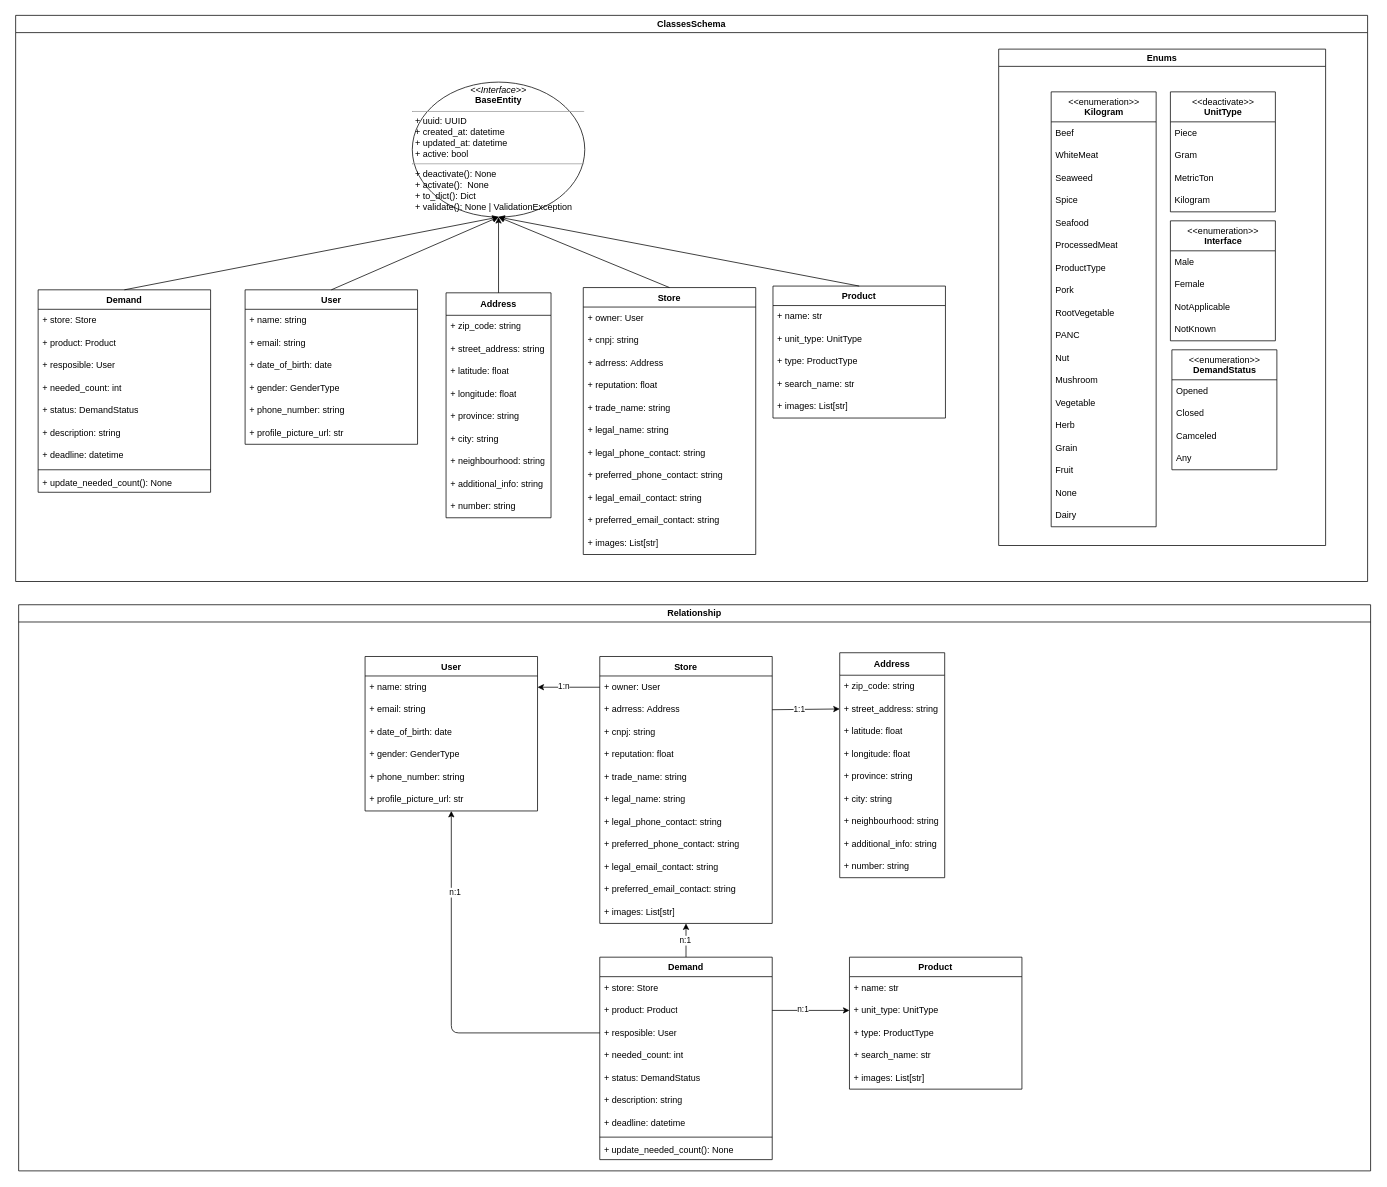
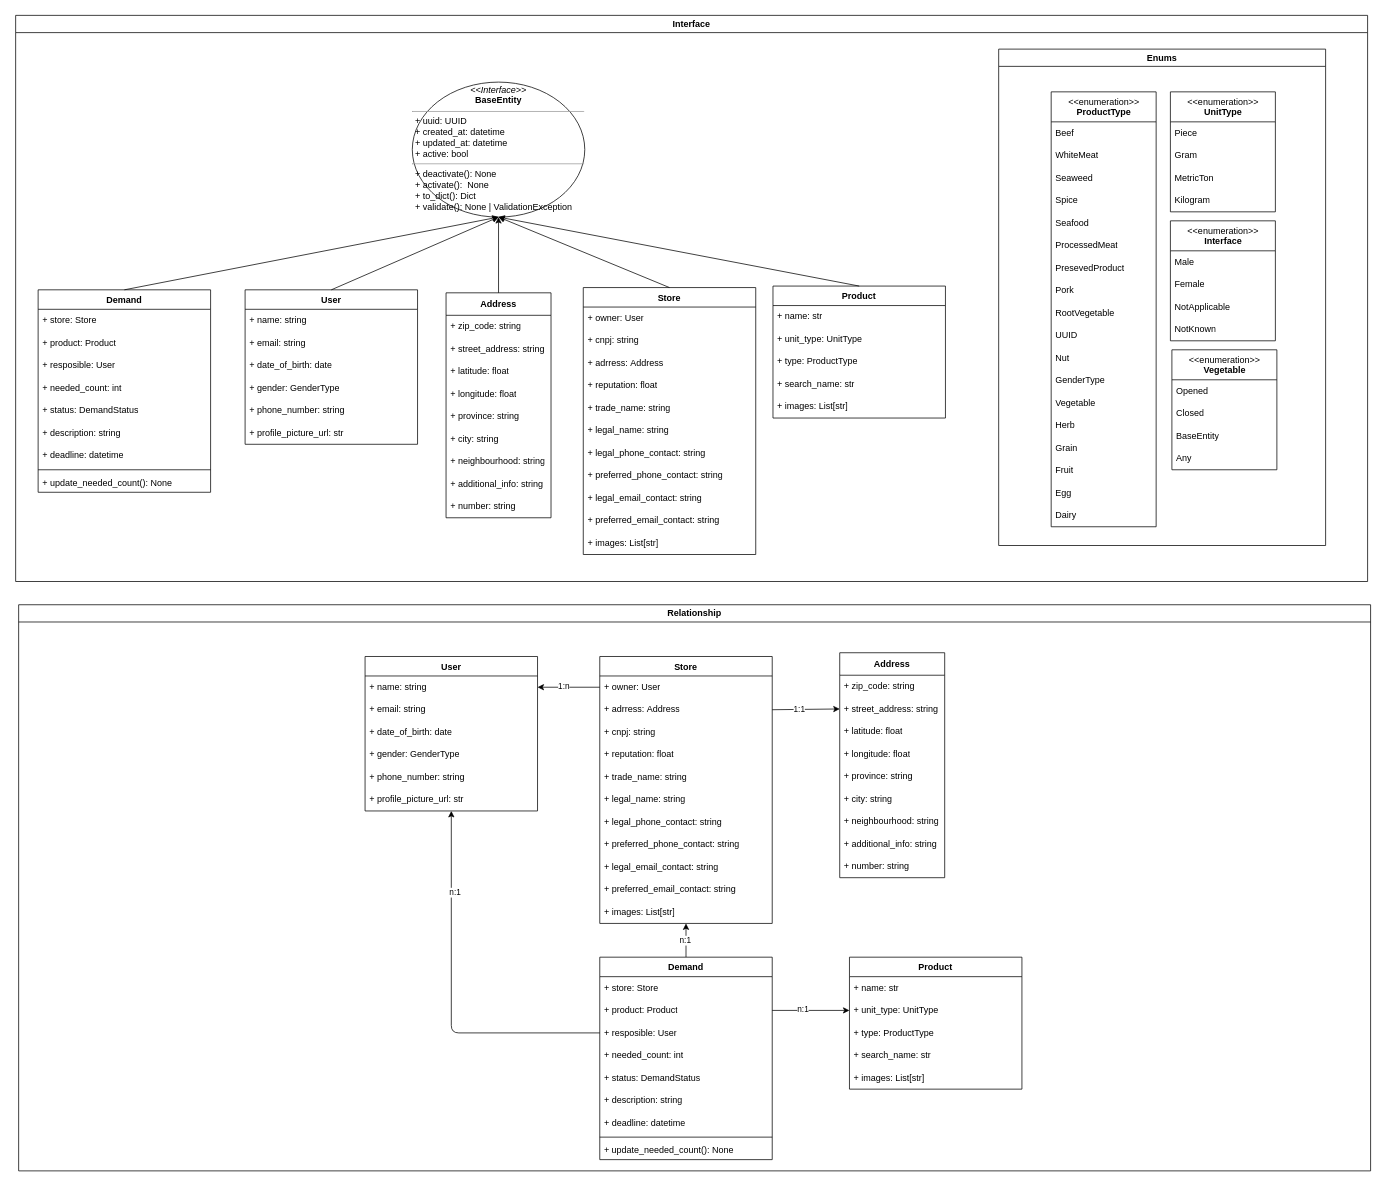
- <mxCell id="139" value="ClassesSchema" style="swimlane;whiteSpace=wrap;html=1;" parent="1" vertex="1"><mxGeometry x="20" y="20" width="1803" height="755" as="geometry" /></mxCell>
+ <mxCell id="139" value="Interface" style="swimlane;whiteSpace=wrap;html=1;" parent="1" vertex="1"><mxGeometry x="20" y="20" width="1803" height="755" as="geometry" /></mxCell>
- <mxCell id="64" value="&amp;lt;&amp;lt;enumeration&amp;gt;&amp;gt;&lt;br&gt;&lt;span style=&quot;&quot;&gt;&lt;b&gt;Kilogram&lt;/b&gt;&lt;br&gt;&lt;/span&gt;" style="swimlane;fontStyle=0;align=center;verticalAlign=top;childLayout=stackLayout;horizontal=1;startSize=40;horizontalStack=0;resizeParent=1;resizeParentMax=0;resizeLast=0;collapsible=0;marginBottom=0;html=1;" parent="58" vertex="1"><mxGeometry x="70" y="57" width="140" height="580" as="geometry" /></mxCell>
+ <mxCell id="64" value="&amp;lt;&amp;lt;enumeration&amp;gt;&amp;gt;&lt;br&gt;&lt;span style=&quot;&quot;&gt;&lt;b&gt;ProductType&lt;/b&gt;&lt;br&gt;&lt;/span&gt;" style="swimlane;fontStyle=0;align=center;verticalAlign=top;childLayout=stackLayout;horizontal=1;startSize=40;horizontalStack=0;resizeParent=1;resizeParentMax=0;resizeLast=0;collapsible=0;marginBottom=0;html=1;" parent="58" vertex="1"><mxGeometry x="70" y="57" width="140" height="580" as="geometry" /></mxCell>
- <mxCell id="59" value="&amp;lt;&amp;lt;deactivate&amp;gt;&amp;gt;&lt;br&gt;&lt;b&gt;UnitType&lt;/b&gt;" style="swimlane;fontStyle=0;align=center;verticalAlign=top;childLayout=stackLayout;horizontal=1;startSize=40;horizontalStack=0;resizeParent=1;resizeParentMax=0;resizeLast=0;collapsible=0;marginBottom=0;html=1;" parent="58" vertex="1"><mxGeometry x="229" y="57" width="140" height="160" as="geometry" /></mxCell>
+ <mxCell id="59" value="&amp;lt;&amp;lt;enumeration&amp;gt;&amp;gt;&lt;br&gt;&lt;b&gt;UnitType&lt;/b&gt;" style="swimlane;fontStyle=0;align=center;verticalAlign=top;childLayout=stackLayout;horizontal=1;startSize=40;horizontalStack=0;resizeParent=1;resizeParentMax=0;resizeLast=0;collapsible=0;marginBottom=0;html=1;" parent="58" vertex="1"><mxGeometry x="229" y="57" width="140" height="160" as="geometry" /></mxCell>
- <mxCell id="71" value="ProductType" style="text;strokeColor=none;fillColor=none;align=left;verticalAlign=middle;spacingLeft=4;spacingRight=4;overflow=hidden;points=[[0,0.5],[1,0.5]];portConstraint=eastwest;rotatable=0;whiteSpace=wrap;html=1;" parent="64" vertex="1"><mxGeometry y="220" width="140" height="30" as="geometry" /></mxCell>
+ <mxCell id="71" value="PresevedProduct" style="text;strokeColor=none;fillColor=none;align=left;verticalAlign=middle;spacingLeft=4;spacingRight=4;overflow=hidden;points=[[0,0.5],[1,0.5]];portConstraint=eastwest;rotatable=0;whiteSpace=wrap;html=1;" parent="64" vertex="1"><mxGeometry y="220" width="140" height="30" as="geometry" /></mxCell>
- <mxCell id="74" value="PANC" style="text;strokeColor=none;fillColor=none;align=left;verticalAlign=middle;spacingLeft=4;spacingRight=4;overflow=hidden;points=[[0,0.5],[1,0.5]];portConstraint=eastwest;rotatable=0;whiteSpace=wrap;html=1;" parent="64" vertex="1"><mxGeometry y="310" width="140" height="30" as="geometry" /></mxCell>
+ <mxCell id="74" value="UUID" style="text;strokeColor=none;fillColor=none;align=left;verticalAlign=middle;spacingLeft=4;spacingRight=4;overflow=hidden;points=[[0,0.5],[1,0.5]];portConstraint=eastwest;rotatable=0;whiteSpace=wrap;html=1;" parent="64" vertex="1"><mxGeometry y="310" width="140" height="30" as="geometry" /></mxCell>
- <mxCell id="140" value="&amp;lt;&amp;lt;enumeration&amp;gt;&amp;gt;&lt;br&gt;&lt;b&gt;DemandStatus&lt;/b&gt;" style="swimlane;fontStyle=0;align=center;verticalAlign=top;childLayout=stackLayout;horizontal=1;startSize=40;horizontalStack=0;resizeParent=1;resizeParentMax=0;resizeLast=0;collapsible=0;marginBottom=0;html=1;" vertex="1" parent="139"><mxGeometry x="1542" y="446" width="140" height="160" as="geometry" /></mxCell>
+ <mxCell id="140" value="&amp;lt;&amp;lt;enumeration&amp;gt;&amp;gt;&lt;br&gt;&lt;b&gt;Vegetable&lt;/b&gt;" style="swimlane;fontStyle=0;align=center;verticalAlign=top;childLayout=stackLayout;horizontal=1;startSize=40;horizontalStack=0;resizeParent=1;resizeParentMax=0;resizeLast=0;collapsible=0;marginBottom=0;html=1;" vertex="1" parent="139"><mxGeometry x="1542" y="446" width="140" height="160" as="geometry" /></mxCell>
- <mxCell id="76" value="Mushroom" style="text;strokeColor=none;fillColor=none;align=left;verticalAlign=middle;spacingLeft=4;spacingRight=4;overflow=hidden;points=[[0,0.5],[1,0.5]];portConstraint=eastwest;rotatable=0;whiteSpace=wrap;html=1;" parent="64" vertex="1"><mxGeometry y="370" width="140" height="30" as="geometry" /></mxCell>
+ <mxCell id="76" value="GenderType" style="text;strokeColor=none;fillColor=none;align=left;verticalAlign=middle;spacingLeft=4;spacingRight=4;overflow=hidden;points=[[0,0.5],[1,0.5]];portConstraint=eastwest;rotatable=0;whiteSpace=wrap;html=1;" parent="64" vertex="1"><mxGeometry y="370" width="140" height="30" as="geometry" /></mxCell>
- <mxCell id="143" value="Camceled" style="text;strokeColor=none;fillColor=none;align=left;verticalAlign=middle;spacingLeft=4;spacingRight=4;overflow=hidden;points=[[0,0.5],[1,0.5]];portConstraint=eastwest;rotatable=0;whiteSpace=wrap;html=1;" vertex="1" parent="140"><mxGeometry y="100" width="140" height="30" as="geometry" /></mxCell>
+ <mxCell id="143" value="BaseEntity" style="text;strokeColor=none;fillColor=none;align=left;verticalAlign=middle;spacingLeft=4;spacingRight=4;overflow=hidden;points=[[0,0.5],[1,0.5]];portConstraint=eastwest;rotatable=0;whiteSpace=wrap;html=1;" vertex="1" parent="140"><mxGeometry y="100" width="140" height="30" as="geometry" /></mxCell>
- <mxCell id="81" value="None" style="text;strokeColor=none;fillColor=none;align=left;verticalAlign=middle;spacingLeft=4;spacingRight=4;overflow=hidden;points=[[0,0.5],[1,0.5]];portConstraint=eastwest;rotatable=0;whiteSpace=wrap;html=1;" parent="64" vertex="1"><mxGeometry y="520" width="140" height="30" as="geometry" /></mxCell>
+ <mxCell id="81" value="Egg" style="text;strokeColor=none;fillColor=none;align=left;verticalAlign=middle;spacingLeft=4;spacingRight=4;overflow=hidden;points=[[0,0.5],[1,0.5]];portConstraint=eastwest;rotatable=0;whiteSpace=wrap;html=1;" parent="64" vertex="1"><mxGeometry y="520" width="140" height="30" as="geometry" /></mxCell>
